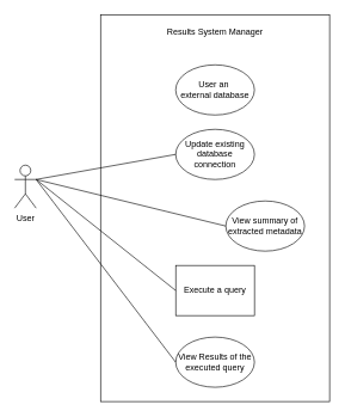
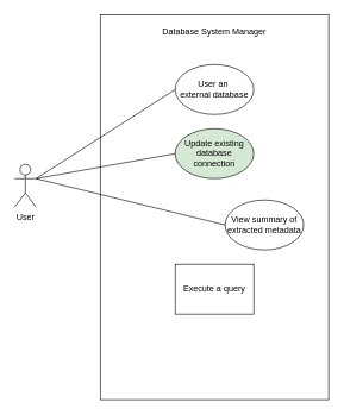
- <mxCell id="10" value="Results System Manager" style="text;html=1;align=center;verticalAlign=middle;whiteSpace=wrap;rounded=0;" vertex="1" parent="1"><mxGeometry x="215" y="30" width="170" height="30" as="geometry" /></mxCell>
+ <mxCell id="10" value="Database System Manager" style="text;html=1;align=center;verticalAlign=middle;whiteSpace=wrap;rounded=0;" vertex="1" parent="1"><mxGeometry x="215" y="30" width="170" height="30" as="geometry" /></mxCell>
+ <mxCell id="7" value="" style="endArrow=none;html=1;rounded=0;entryX=0;entryY=0.5;entryDx=0;entryDy=0;exitX=1;exitY=0.333;exitDx=0;exitDy=0;exitPerimeter=0;" edge="1" parent="1" source="3" target="4"><mxGeometry width="50" height="50" relative="1" as="geometry"><mxPoint x="50" y="180" as="sourcePoint" /><mxPoint x="340" y="280" as="targetPoint" /></mxGeometry></mxCell>
- <mxCell id="6" value="Update existing database connection" style="ellipse;whiteSpace=wrap;html=1;" vertex="1" parent="1"><mxGeometry x="245" y="180" width="110" height="70" as="geometry" /></mxCell>
+ <mxCell id="6" value="Update existing database connection" style="ellipse;whiteSpace=wrap;html=1;fillColor=#d5e8d4;" vertex="1" parent="1"><mxGeometry x="245" y="180" width="110" height="70" as="geometry" /></mxCell>
- <mxCell id="9" value="" style="endArrow=none;html=1;rounded=0;exitX=1;exitY=0.333;exitDx=0;exitDy=0;exitPerimeter=0;entryX=0;entryY=0.5;entryDx=0;entryDy=0;" edge="1" parent="1" source="3" target="5"><mxGeometry width="50" height="50" relative="1" as="geometry"><mxPoint x="290" y="440" as="sourcePoint" /><mxPoint x="340" y="390" as="targetPoint" /></mxGeometry></mxCell>
- <mxCell id="14" value="" style="endArrow=none;html=1;rounded=0;exitX=1;exitY=0.333;exitDx=0;exitDy=0;exitPerimeter=0;entryX=0;entryY=0.5;entryDx=0;entryDy=0;" edge="1" parent="1" source="3" target="11"><mxGeometry width="50" height="50" relative="1" as="geometry"><mxPoint x="70" y="270" as="sourcePoint" /><mxPoint x="270" y="405" as="targetPoint" /></mxGeometry></mxCell>
- <mxCell id="11" value="View Results of the executed query" style="ellipse;whiteSpace=wrap;html=1;" vertex="1" parent="1"><mxGeometry x="245" y="470" width="110" height="70" as="geometry" /></mxCell>
